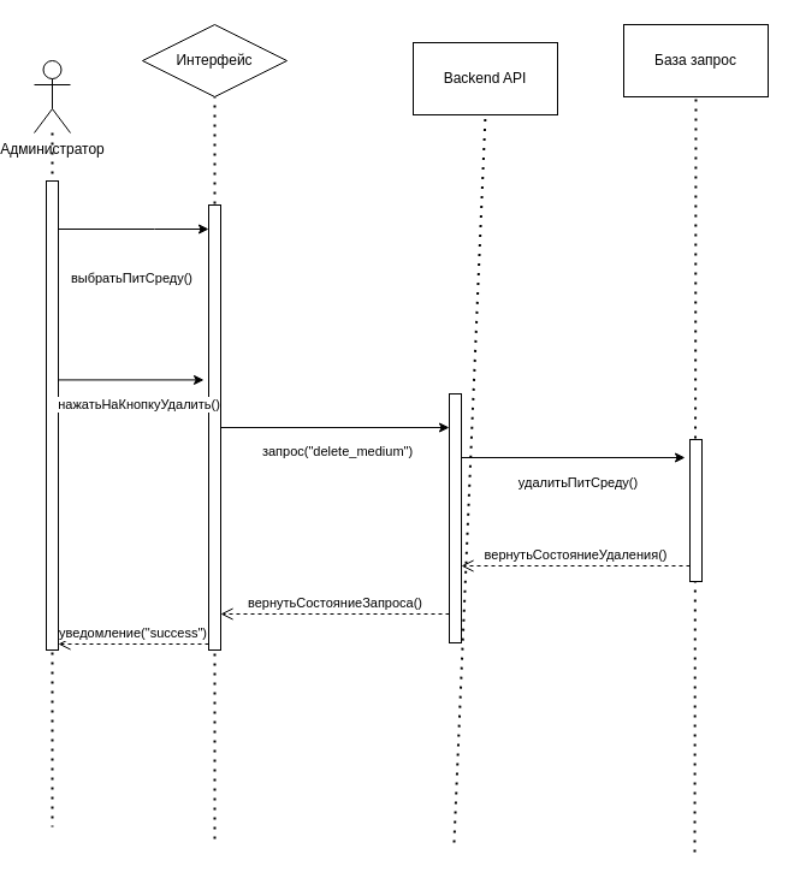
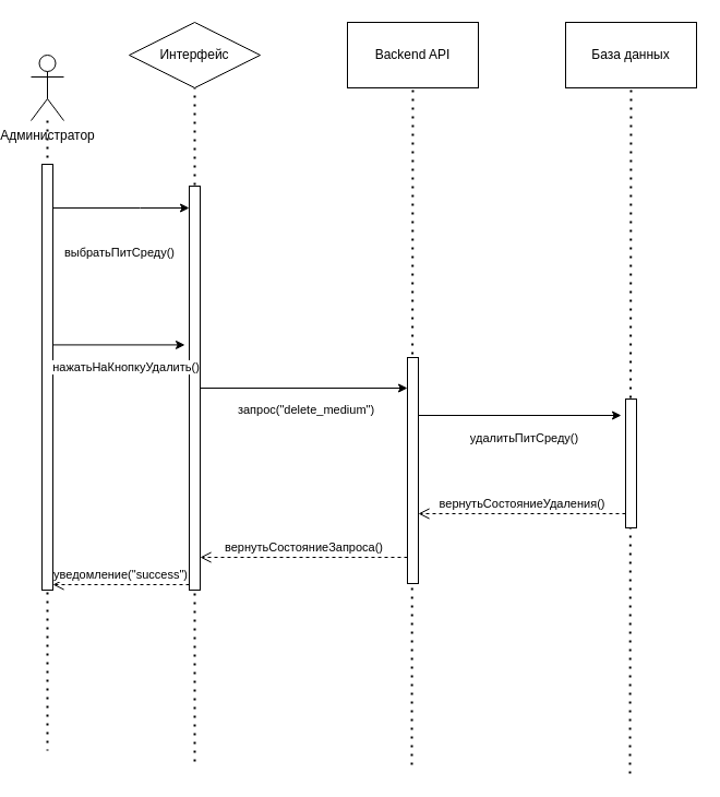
- <mxCell id="12" value="База запрос" style="rounded=0;whiteSpace=wrap;html=1;" parent="1" vertex="1"><mxGeometry x="510" y="20" width="120" height="60" as="geometry" /></mxCell>
+ <mxCell id="12" value="База данных" style="rounded=0;whiteSpace=wrap;html=1;" parent="1" vertex="1"><mxGeometry x="510" y="20" width="120" height="60" as="geometry" /></mxCell>
- <mxCell id="10" value="Backend API" style="rounded=0;whiteSpace=wrap;html=1;" parent="1" vertex="1"><mxGeometry x="335" y="35" width="120" height="60" as="geometry" /></mxCell>
+ <mxCell id="10" value="Backend API" style="rounded=0;whiteSpace=wrap;html=1;" parent="1" vertex="1"><mxGeometry x="310" y="20" width="120" height="60" as="geometry" /></mxCell>
